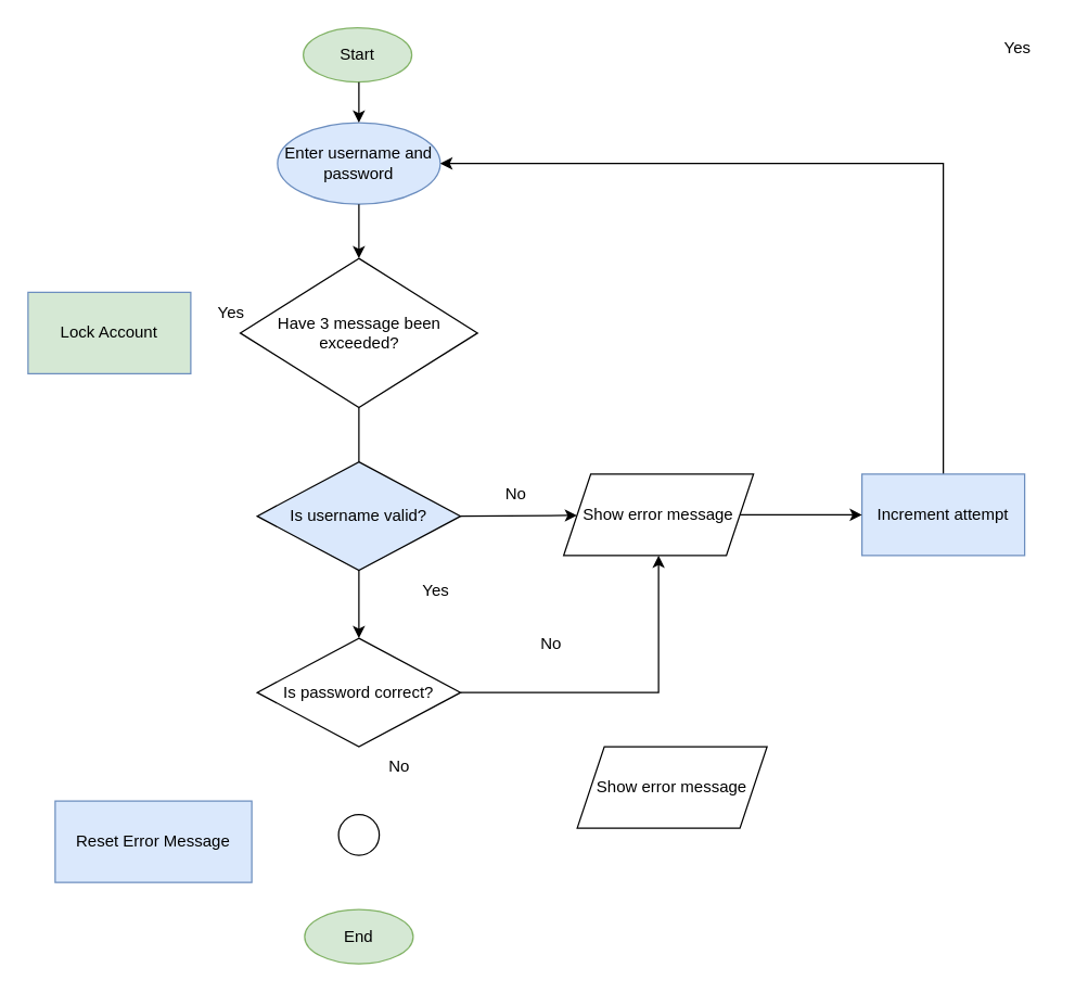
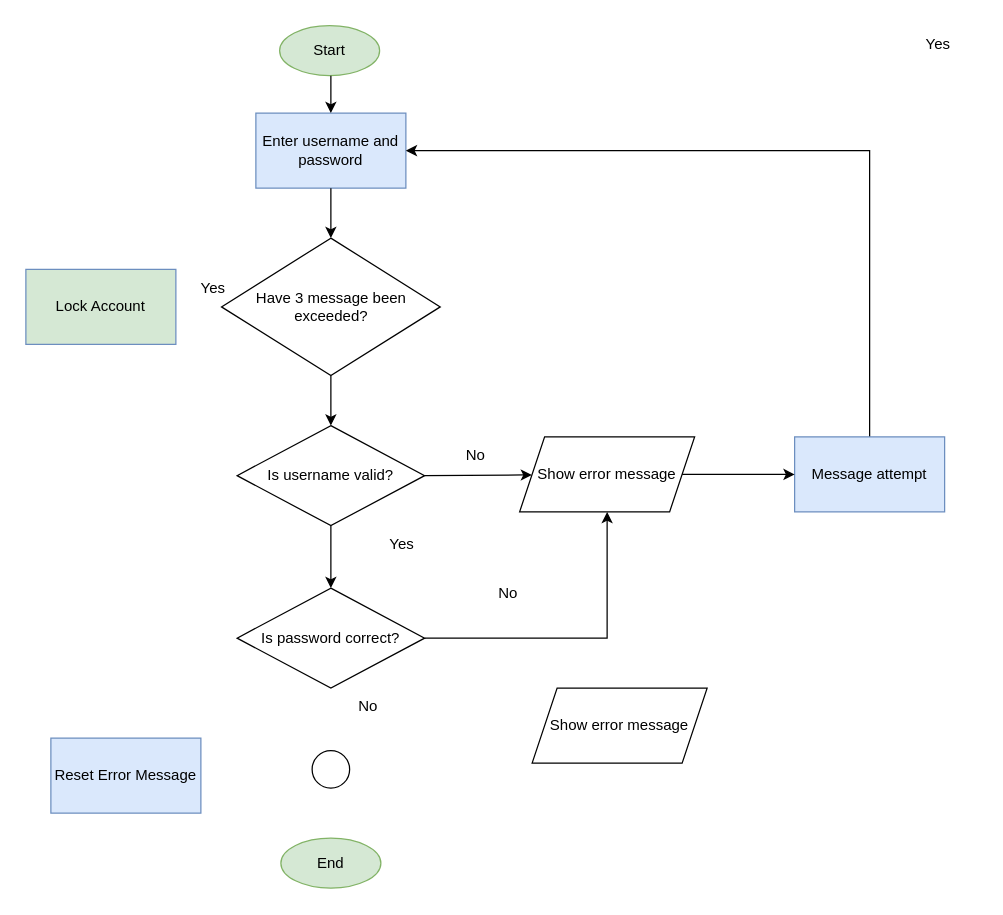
- <mxCell id="4" value="Enter username and password" style="ellipse;whiteSpace=wrap;html=1;fillColor=#dae8fc;strokeColor=#6c8ebf;" vertex="1" parent="1"><mxGeometry x="204" y="90" width="120" height="60" as="geometry" /></mxCell>
+ <mxCell id="4" value="Enter username and password" style="rounded=0;whiteSpace=wrap;html=1;fillColor=#dae8fc;strokeColor=#6c8ebf;" vertex="1" parent="1"><mxGeometry x="204" y="90" width="120" height="60" as="geometry" /></mxCell>
- <mxCell id="27" value="" style="endArrow=none;html=1;rounded=0;entryX=0.5;entryY=0;entryDx=0;entryDy=0;exitX=0.5;exitY=1;exitDx=0;exitDy=0;" edge="1" parent="1" source="14" target="6"><mxGeometry width="50" height="50" relative="1" as="geometry"><mxPoint x="260" y="160" as="sourcePoint" /><mxPoint x="260" y="200" as="targetPoint" /></mxGeometry></mxCell>
+ <mxCell id="27" value="" style="endArrow=classic;html=1;rounded=0;entryX=0.5;entryY=0;entryDx=0;entryDy=0;exitX=0.5;exitY=1;exitDx=0;exitDy=0;" edge="1" parent="1" source="14" target="6"><mxGeometry width="50" height="50" relative="1" as="geometry"><mxPoint x="260" y="160" as="sourcePoint" /><mxPoint x="260" y="200" as="targetPoint" /></mxGeometry></mxCell>
- <mxCell id="9" value="Increment attempt" style="rounded=0;whiteSpace=wrap;html=1;fillColor=#dae8fc;strokeColor=#6c8ebf;" vertex="1" parent="1"><mxGeometry x="635" y="349" width="120" height="60" as="geometry" /></mxCell>
+ <mxCell id="9" value="Message attempt" style="rounded=0;whiteSpace=wrap;html=1;fillColor=#dae8fc;strokeColor=#6c8ebf;" vertex="1" parent="1"><mxGeometry x="635" y="349" width="120" height="60" as="geometry" /></mxCell>
- <mxCell id="6" value="Is username valid?" style="rhombus;whiteSpace=wrap;html=1;fillColor=#dae8fc;" vertex="1" parent="1"><mxGeometry x="189" y="340" width="150" height="80" as="geometry" /></mxCell>
+ <mxCell id="6" value="Is username valid?" style="rhombus;whiteSpace=wrap;html=1;" vertex="1" parent="1"><mxGeometry x="189" y="340" width="150" height="80" as="geometry" /></mxCell>
- <mxCell id="17" value="Reset Error Message" style="rounded=0;whiteSpace=wrap;html=1;fillColor=#dae8fc;strokeColor=#6c8ebf;" vertex="1" parent="1"><mxGeometry x="40" y="590" width="145" height="60" as="geometry" /></mxCell>
+ <mxCell id="17" value="Reset Error Message" style="rounded=0;whiteSpace=wrap;html=1;fillColor=#dae8fc;strokeColor=#6c8ebf;" vertex="1" parent="1"><mxGeometry x="40" y="590" width="120" height="60" as="geometry" /></mxCell>
